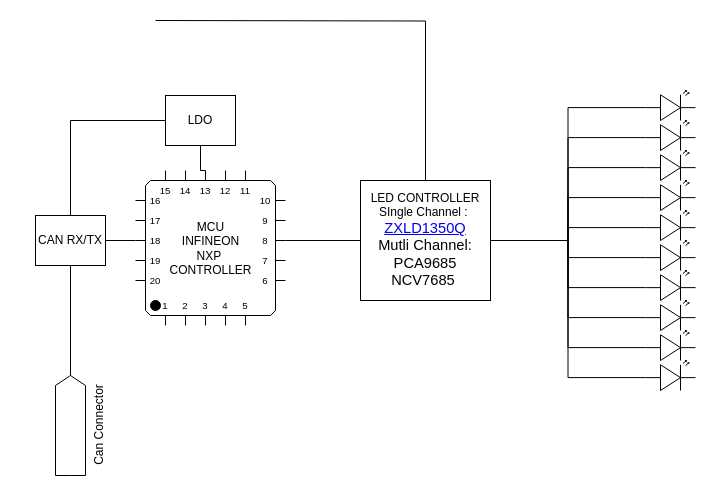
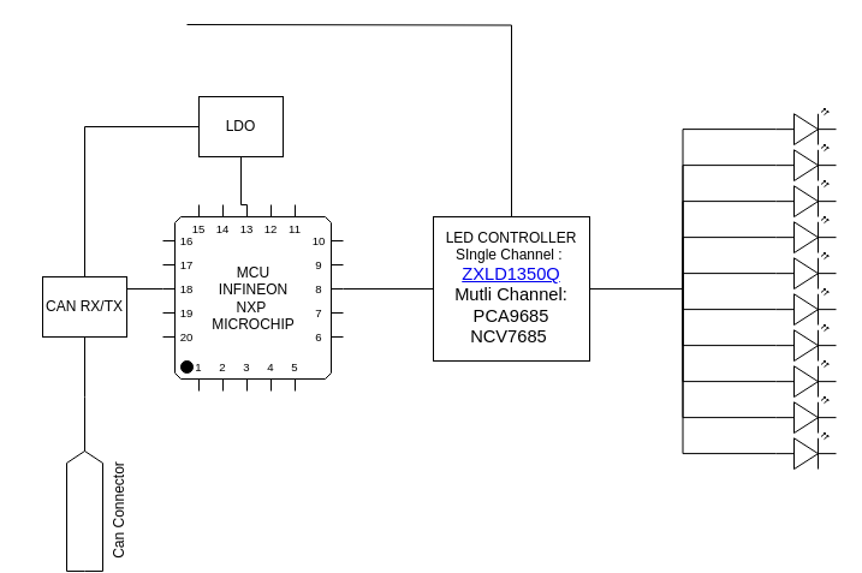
- <mxCell id="29" value="LDO" style="rounded=0;whiteSpace=wrap;html=1;" vertex="1" parent="1"><mxGeometry x="165" y="95" width="70" height="50" as="geometry" /></mxCell>
+ <mxCell id="29" value="LDO" style="rounded=0;whiteSpace=wrap;html=1;" vertex="1" parent="1"><mxGeometry x="165" y="80" width="70" height="50" as="geometry" /></mxCell>
- <mxCell id="26" value="MCU&lt;br&gt;INFINEON&lt;br&gt;NXP&amp;nbsp;&lt;br&gt;CONTROLLER" style="shadow=0;dashed=0;align=center;html=1;strokeWidth=1;shape=mxgraph.electrical.logic_gates.qfp_ic;labelNames=a,b,c,d,e,f,g,h,i,j,k,l,m,n,o,p,q,r,s,t,u,v,w,x,y,z,a1,b1,c1,d1,e1,f1,g1,h1,i1,j1,k1,l1,m1,n1;" vertex="1" parent="1"><mxGeometry x="135" y="170" width="150" height="155" as="geometry" /></mxCell>
+ <mxCell id="26" value="MCU&lt;br&gt;INFINEON&lt;br&gt;NXP&amp;nbsp;&lt;br&gt;MICROCHIP" style="shadow=0;dashed=0;align=center;html=1;strokeWidth=1;shape=mxgraph.electrical.logic_gates.qfp_ic;labelNames=a,b,c,d,e,f,g,h,i,j,k,l,m,n,o,p,q,r,s,t,u,v,w,x,y,z,a1,b1,c1,d1,e1,f1,g1,h1,i1,j1,k1,l1,m1,n1;" vertex="1" parent="1"><mxGeometry x="135" y="170" width="150" height="155" as="geometry" /></mxCell>
- <mxCell id="31" value="CAN RX/TX" style="rounded=0;whiteSpace=wrap;html=1;" vertex="1" parent="1"><mxGeometry x="35" y="215" width="70" height="50" as="geometry" /></mxCell>
+ <mxCell id="31" value="CAN RX/TX" style="rounded=0;whiteSpace=wrap;html=1;" vertex="1" parent="1"><mxGeometry x="35" y="230" width="70" height="50" as="geometry" /></mxCell>
